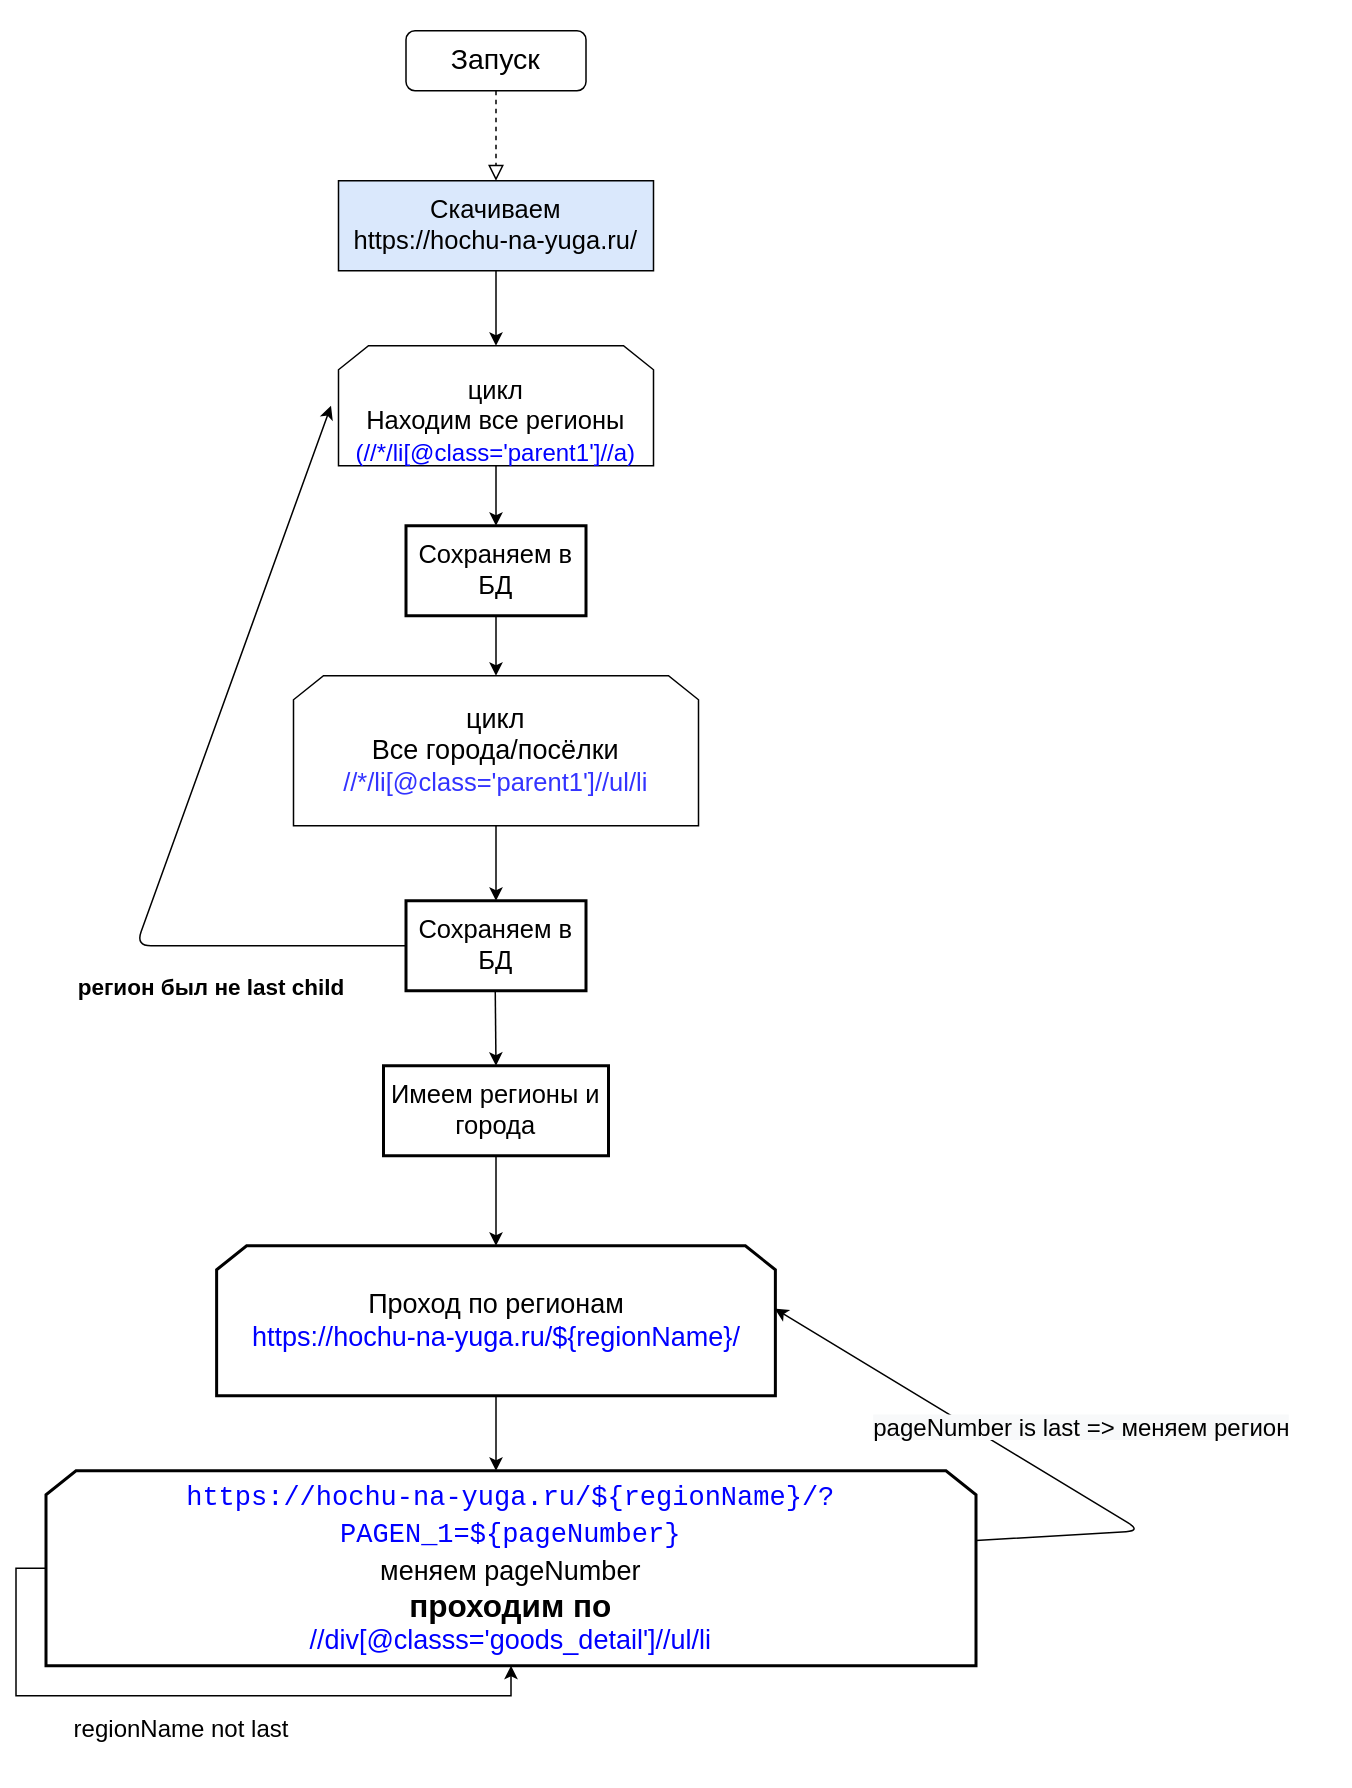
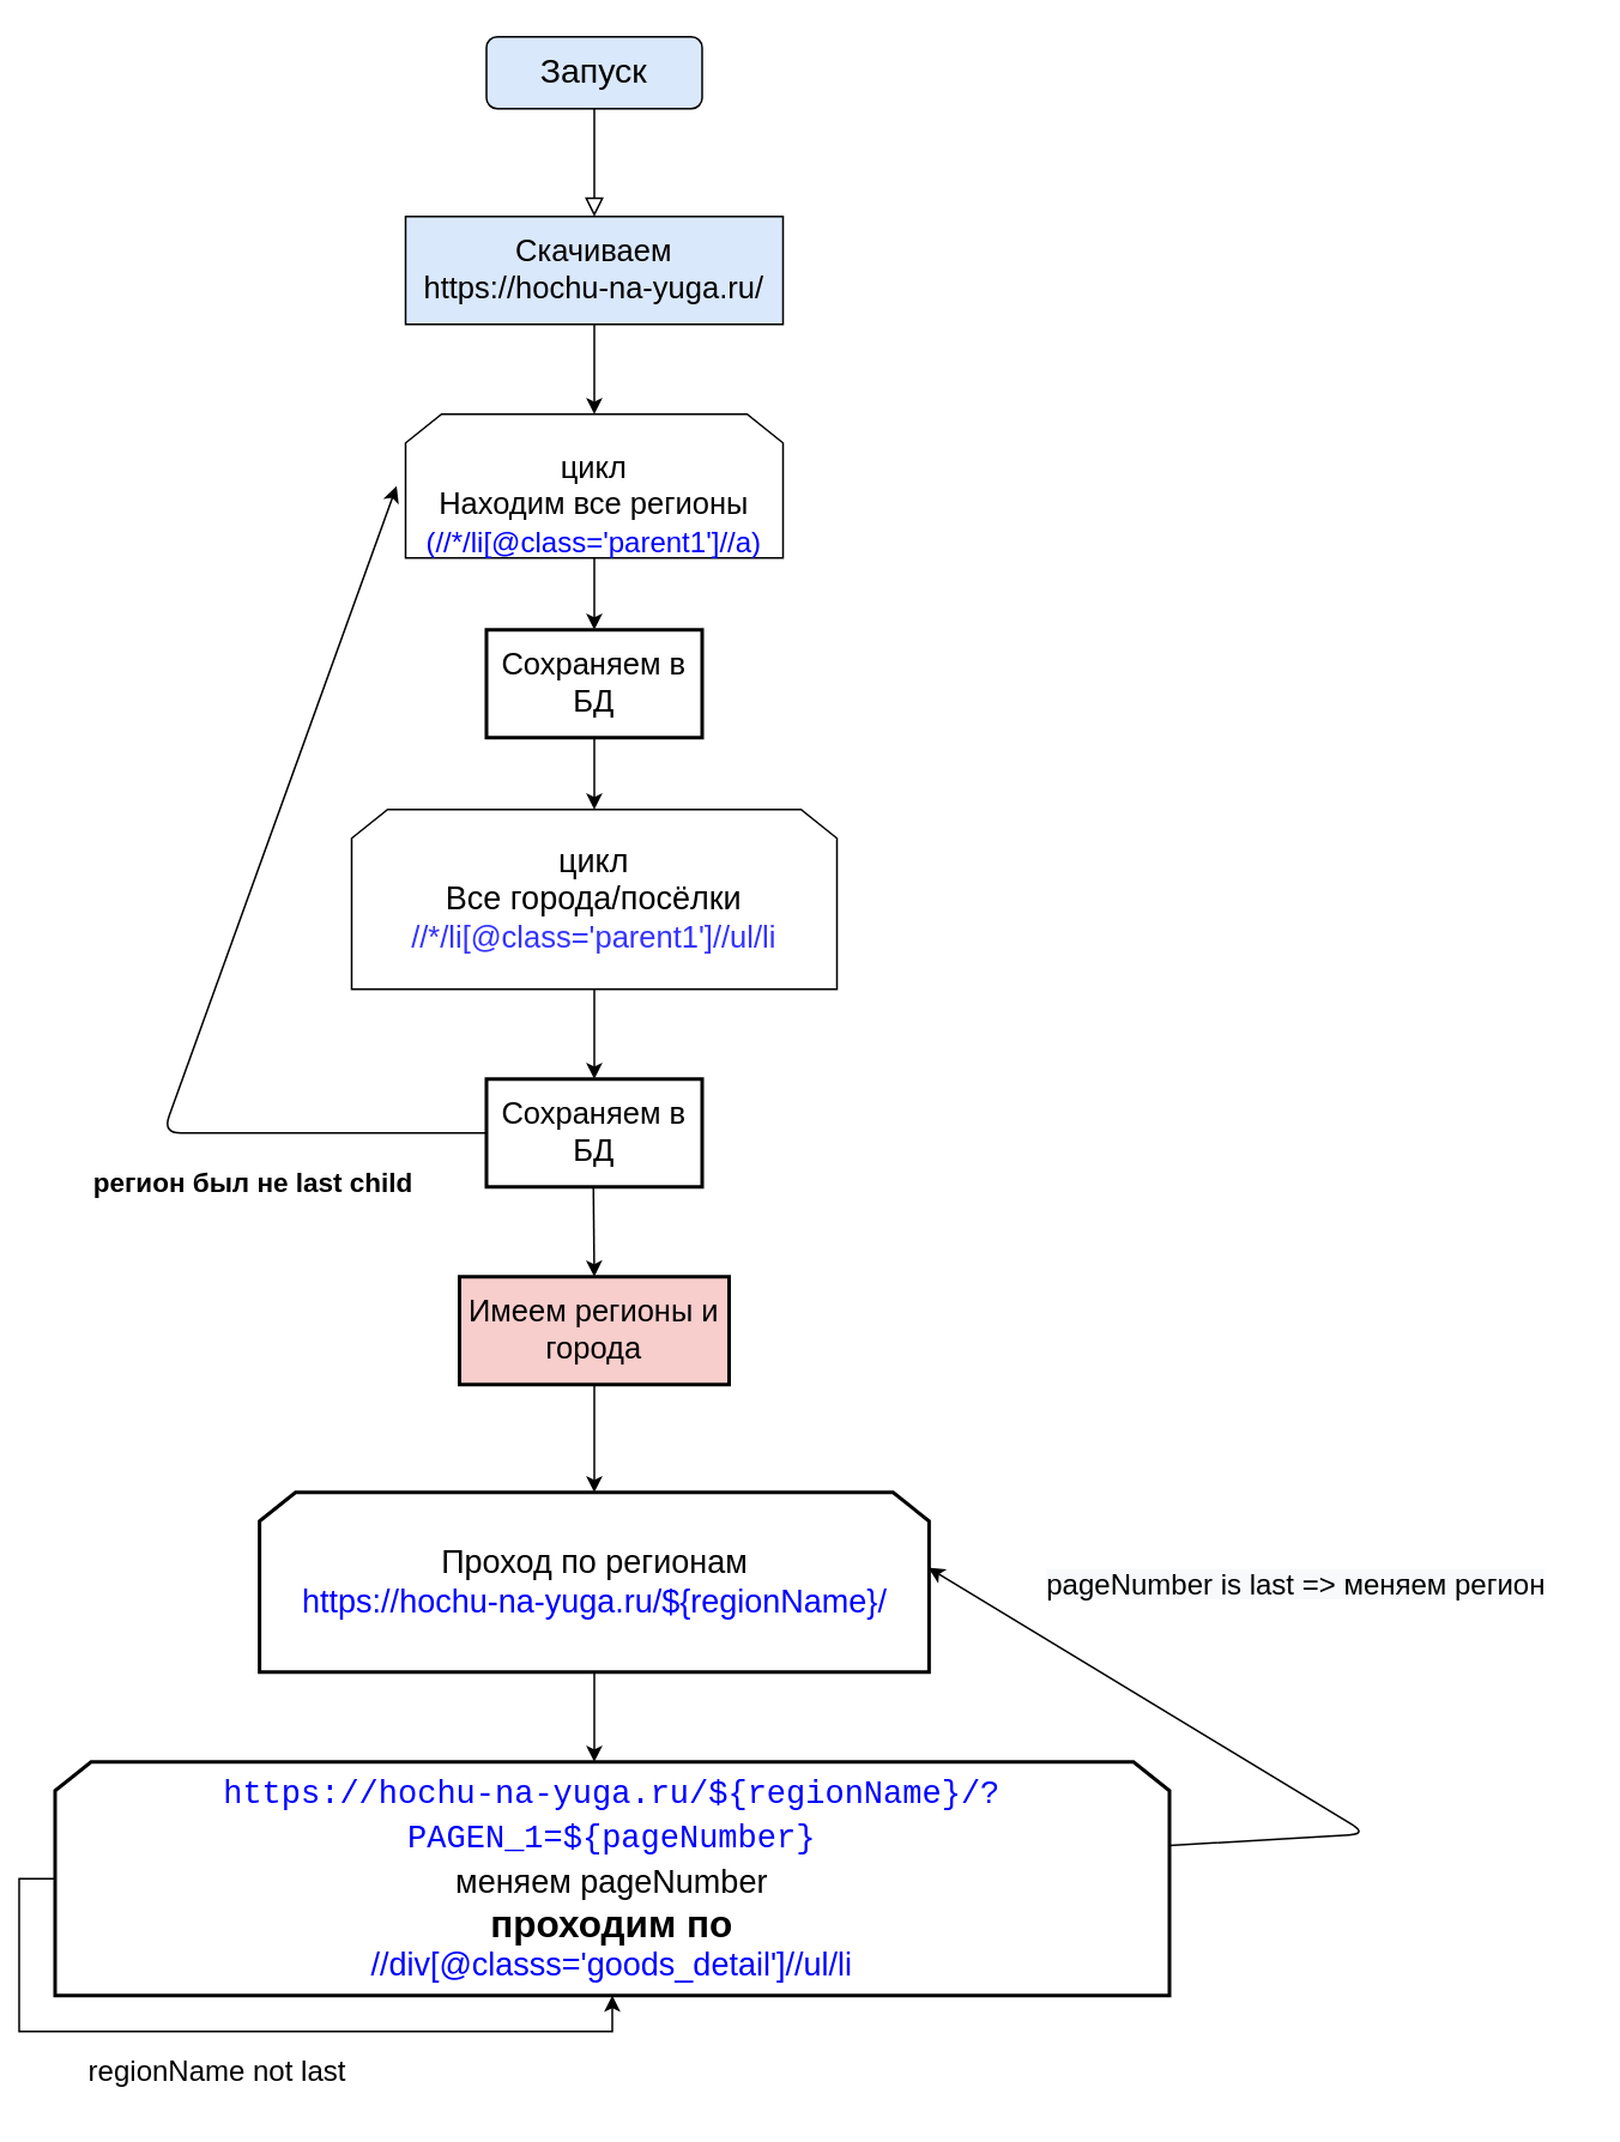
- <mxCell id="3" value="&lt;font style=&quot;font-size: 19px&quot;&gt;Запуск&lt;/font&gt;" style="rounded=1;whiteSpace=wrap;html=1;fontSize=12;glass=0;strokeWidth=1;shadow=0;" parent="1" vertex="1"><mxGeometry x="270" y="20" width="120" height="40" as="geometry" /></mxCell>
+ <mxCell id="3" value="&lt;font style=&quot;font-size: 19px&quot;&gt;Запуск&lt;/font&gt;" style="rounded=1;whiteSpace=wrap;html=1;fontSize=12;glass=0;strokeWidth=1;shadow=0;fillColor=#dae8fc;" parent="1" vertex="1"><mxGeometry x="270" y="20" width="120" height="40" as="geometry" /></mxCell>
- <mxCell id="2" value="" style="rounded=0;html=1;jettySize=auto;orthogonalLoop=1;fontSize=11;endArrow=block;endFill=0;endSize=8;strokeWidth=1;shadow=0;labelBackgroundColor=none;edgeStyle=orthogonalEdgeStyle;dashed=1;" parent="1" source="3" target="14" edge="1"><mxGeometry relative="1" as="geometry"><mxPoint x="330" y="130" as="targetPoint" /></mxGeometry></mxCell>
+ <mxCell id="2" value="" style="rounded=0;html=1;jettySize=auto;orthogonalLoop=1;fontSize=11;endArrow=block;endFill=0;endSize=8;strokeWidth=1;shadow=0;labelBackgroundColor=none;edgeStyle=orthogonalEdgeStyle;" parent="1" source="3" target="14" edge="1"><mxGeometry relative="1" as="geometry"><mxPoint x="330" y="130" as="targetPoint" /></mxGeometry></mxCell>
- <mxCell id="16" value="&lt;font style=&quot;font-size: 17px&quot;&gt;Имеем регионы и города&lt;/font&gt;" style="rounded=0;whiteSpace=wrap;html=1;strokeWidth=2;" vertex="1" parent="1"><mxGeometry x="255" y="710" width="150" height="60" as="geometry" /></mxCell>
+ <mxCell id="16" value="&lt;font style=&quot;font-size: 17px&quot;&gt;Имеем регионы и города&lt;/font&gt;" style="rounded=0;whiteSpace=wrap;html=1;strokeWidth=2;fillColor=#f8cecc;" vertex="1" parent="1"><mxGeometry x="255" y="710" width="150" height="60" as="geometry" /></mxCell>
- <mxCell id="24" value="&lt;span style=&quot;color: rgb(0 , 0 , 0) ; font-family: &amp;#34;helvetica&amp;#34; ; font-size: 16px ; font-style: normal ; font-weight: 400 ; letter-spacing: normal ; text-align: center ; text-indent: 0px ; text-transform: none ; word-spacing: 0px ; background-color: rgb(248 , 249 , 250) ; display: inline ; float: none&quot;&gt;pageNumber is last =&amp;gt; меняем регион&lt;/span&gt;" style="text;whiteSpace=wrap;html=1;" vertex="1" parent="1"><mxGeometry x="580" y="935" width="299" height="30" as="geometry" /></mxCell>
+ <mxCell id="24" value="&lt;span style=&quot;color: rgb(0 , 0 , 0) ; font-family: &amp;#34;helvetica&amp;#34; ; font-size: 16px ; font-style: normal ; font-weight: 400 ; letter-spacing: normal ; text-align: center ; text-indent: 0px ; text-transform: none ; word-spacing: 0px ; background-color: rgb(248 , 249 , 250) ; display: inline ; float: none&quot;&gt;pageNumber is last =&amp;gt; меняем регион&lt;/span&gt;" style="text;whiteSpace=wrap;html=1;" vertex="1" parent="1"><mxGeometry x="580" y="865" width="299" height="30" as="geometry" /></mxCell>
